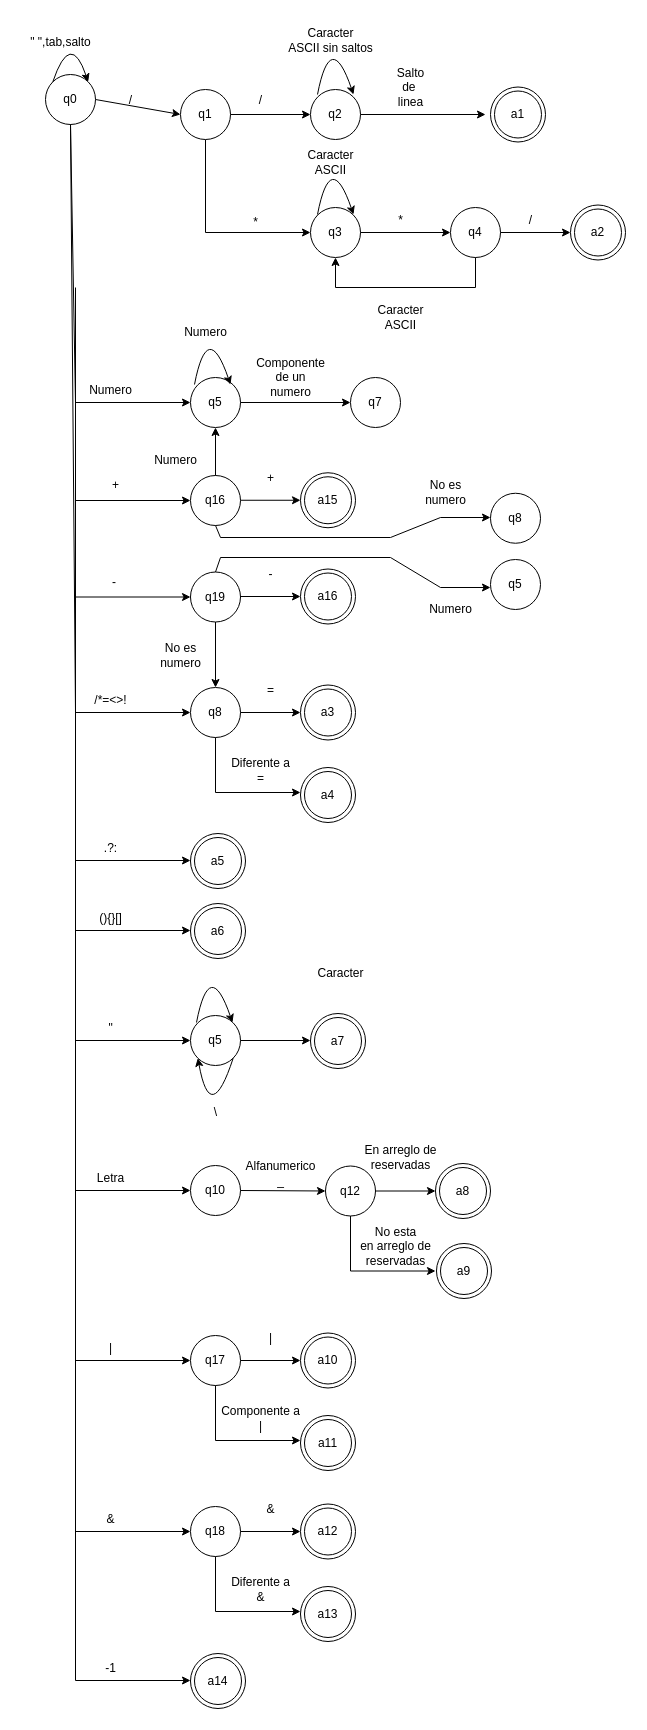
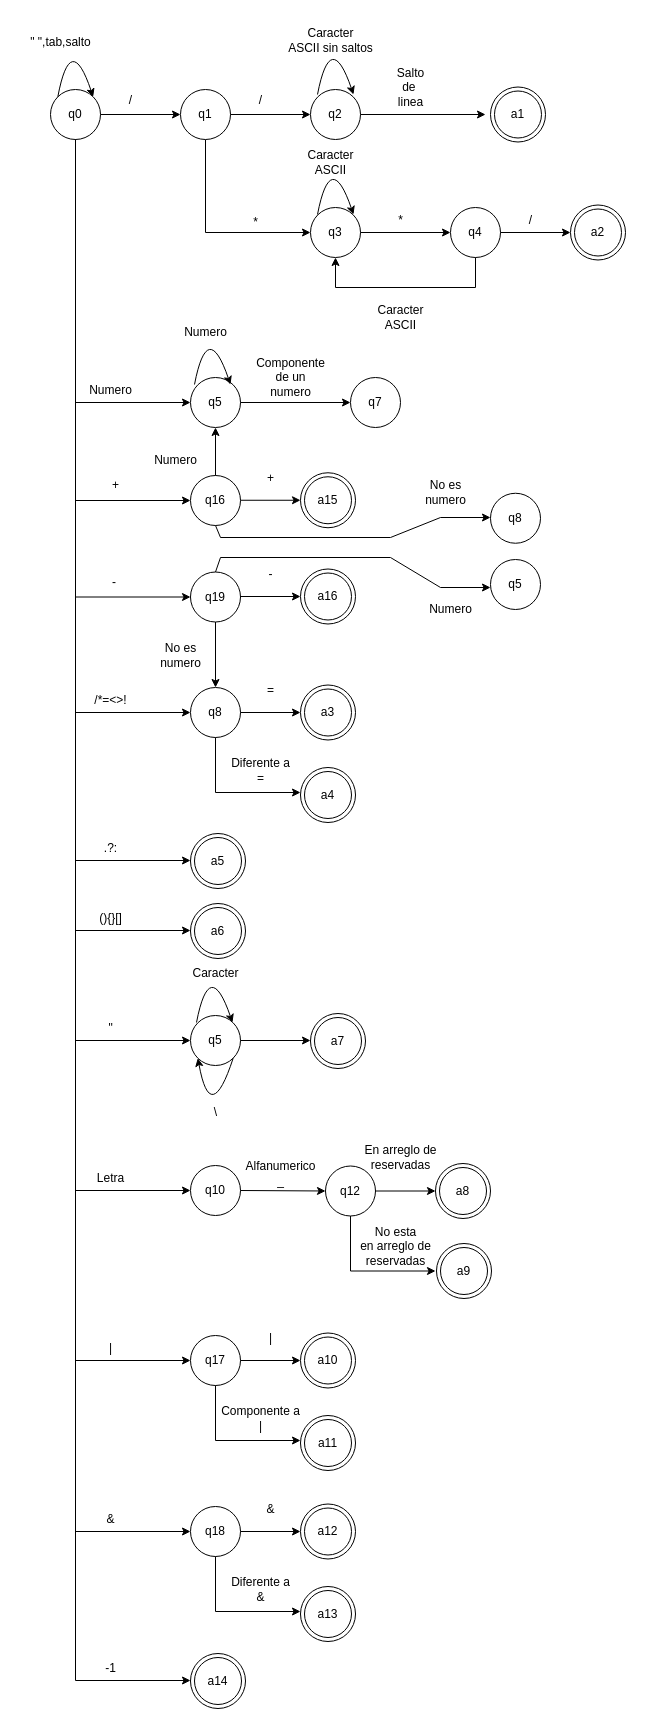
- <mxCell id="2" value="q0" style="ellipse;whiteSpace=wrap;html=1;aspect=fixed;" parent="1" vertex="1"><mxGeometry x="45" y="74" width="50" height="50" as="geometry" /></mxCell>
+ <mxCell id="2" value="q0" style="ellipse;whiteSpace=wrap;html=1;aspect=fixed;" parent="1" vertex="1"><mxGeometry x="50" y="89" width="50" height="50" as="geometry" /></mxCell>
- <mxCell id="62" value="Caracter" style="text;html=1;align=center;verticalAlign=middle;resizable=0;points=[];autosize=1;strokeColor=none;fillColor=none;" parent="1" vertex="1"><mxGeometry x="305" y="958" width="70" height="30" as="geometry" /></mxCell>
+ <mxCell id="62" value="Caracter" style="text;html=1;align=center;verticalAlign=middle;resizable=0;points=[];autosize=1;strokeColor=none;fillColor=none;" parent="1" vertex="1"><mxGeometry x="180" y="958" width="70" height="30" as="geometry" /></mxCell>
